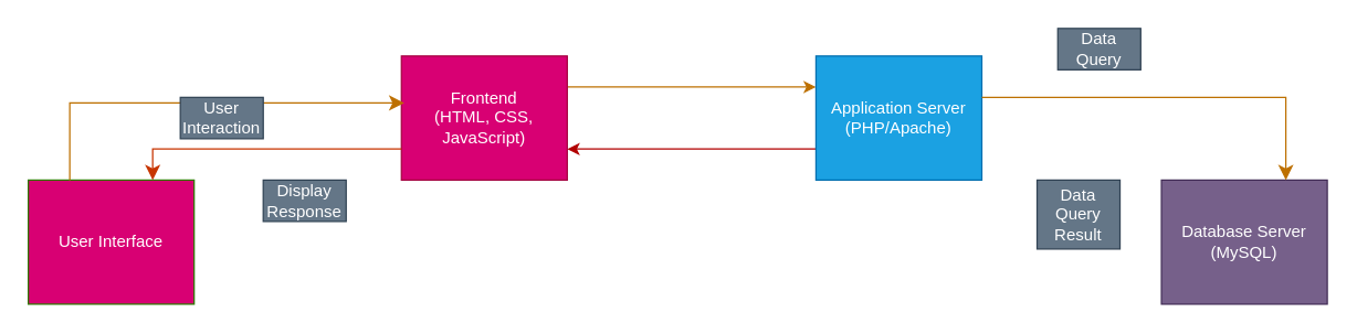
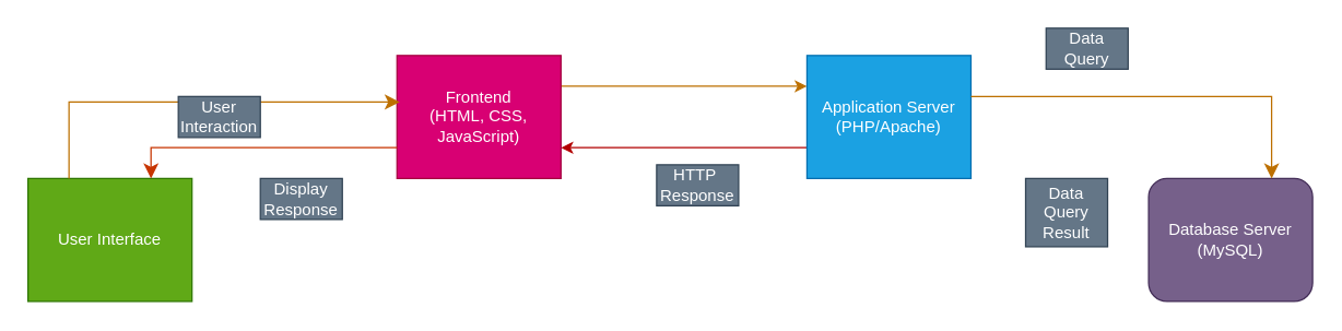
+ <mxCell id="8" value="HTTP&amp;nbsp;&lt;br&gt;Response" style="text;html=1;strokeColor=#314354;fillColor=#647687;align=center;verticalAlign=middle;whiteSpace=wrap;rounded=0;fontColor=#ffffff;" parent="1" vertex="1"><mxGeometry x="480" y="120" width="60" height="30" as="geometry" /></mxCell>
- <mxCell id="2" value="User Interface" style="rounded=0;whiteSpace=wrap;html=1;fillColor=#d80073;fontColor=#ffffff;strokeColor=#2D7600;" parent="1" vertex="1"><mxGeometry x="20" y="130" width="120" height="90" as="geometry" /></mxCell>
+ <mxCell id="2" value="User Interface" style="rounded=0;whiteSpace=wrap;html=1;fillColor=#60a917;fontColor=#ffffff;strokeColor=#2D7600;" parent="1" vertex="1"><mxGeometry x="20" y="130" width="120" height="90" as="geometry" /></mxCell>
- <mxCell id="7" value="Database Server&lt;br&gt;(MySQL)" style="rounded=0;whiteSpace=wrap;html=1;fillColor=#76608a;fontColor=#ffffff;strokeColor=#432D57;" parent="1" vertex="1"><mxGeometry x="840" y="130" width="120" height="90" as="geometry" /></mxCell>
+ <mxCell id="7" value="Database Server&lt;br&gt;(MySQL)" style="whiteSpace=wrap;html=1;fillColor=#76608a;fontColor=#ffffff;strokeColor=#432D57;rounded=1;" parent="1" vertex="1"><mxGeometry x="840" y="130" width="120" height="90" as="geometry" /></mxCell>
